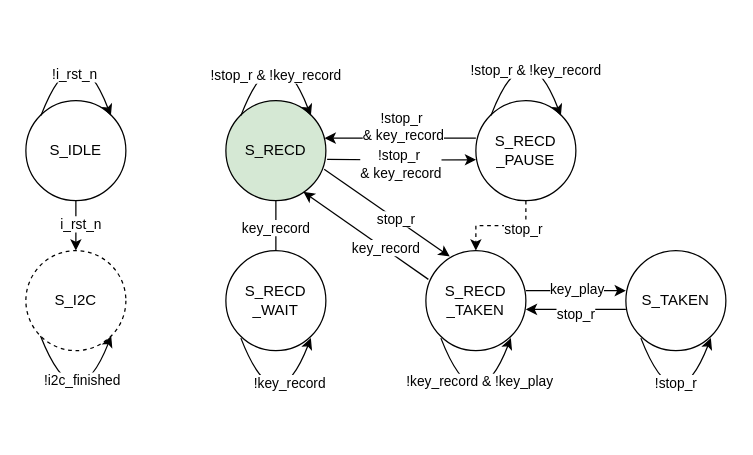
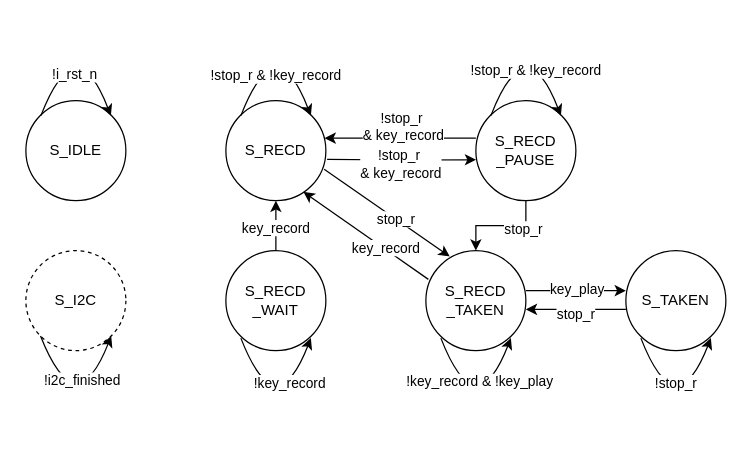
- <mxCell id="8" value="S_RECD" style="ellipse;whiteSpace=wrap;html=1;aspect=fixed;fillColor=#d5e8d4;" vertex="1" parent="1"><mxGeometry x="180" y="80" width="80" height="80" as="geometry" /></mxCell>
+ <mxCell id="8" value="S_RECD" style="ellipse;whiteSpace=wrap;html=1;aspect=fixed;" vertex="1" parent="1"><mxGeometry x="180" y="80" width="80" height="80" as="geometry" /></mxCell>
- <mxCell id="9" style="edgeStyle=orthogonalEdgeStyle;rounded=0;orthogonalLoop=1;jettySize=auto;html=1;exitX=0.5;exitY=0;exitDx=0;exitDy=0;endArrow=none;" edge="1" parent="1" source="11" target="8"><mxGeometry relative="1" as="geometry" /></mxCell>
+ <mxCell id="9" style="edgeStyle=orthogonalEdgeStyle;rounded=0;orthogonalLoop=1;jettySize=auto;html=1;exitX=0.5;exitY=0;exitDx=0;exitDy=0;" edge="1" parent="1" source="11" target="8"><mxGeometry relative="1" as="geometry" /></mxCell>
- <mxCell id="2" style="edgeStyle=orthogonalEdgeStyle;rounded=0;orthogonalLoop=1;jettySize=auto;html=1;exitX=0.5;exitY=1;exitDx=0;exitDy=0;entryX=0.5;entryY=0;entryDx=0;entryDy=0;" edge="1" parent="1" source="4" target="5"><mxGeometry relative="1" as="geometry" /></mxCell>
- <mxCell id="3" value="i_rst_n" style="edgeLabel;html=1;align=center;verticalAlign=middle;resizable=0;points=[];" vertex="1" connectable="0" parent="2"><mxGeometry x="-0.124" y="3" relative="1" as="geometry"><mxPoint as="offset" /></mxGeometry></mxCell>
- <mxCell id="12" style="edgeStyle=orthogonalEdgeStyle;rounded=0;orthogonalLoop=1;jettySize=auto;html=1;exitX=0.5;exitY=1;exitDx=0;exitDy=0;entryX=0.5;entryY=0;entryDx=0;entryDy=0;dashed=1;" edge="1" parent="1" source="14" target="17"><mxGeometry relative="1" as="geometry" /></mxCell>
+ <mxCell id="12" style="edgeStyle=orthogonalEdgeStyle;rounded=0;orthogonalLoop=1;jettySize=auto;html=1;exitX=0.5;exitY=1;exitDx=0;exitDy=0;entryX=0.5;entryY=0;entryDx=0;entryDy=0;" edge="1" parent="1" source="14" target="17"><mxGeometry relative="1" as="geometry" /></mxCell>
